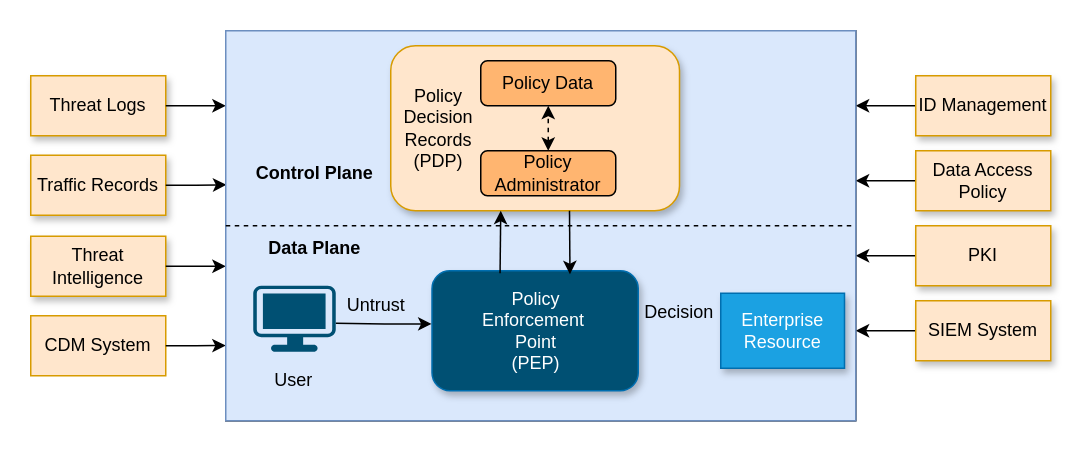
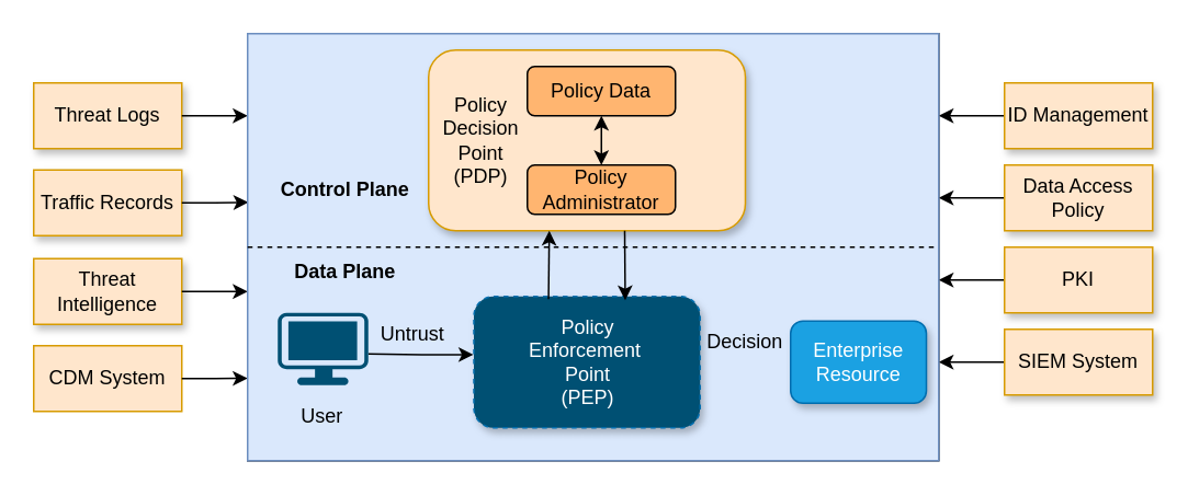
- <mxCell id="36" value="" style="endArrow=classic;startArrow=classic;html=1;rounded=0;entryX=0.5;entryY=1;entryDx=0;entryDy=0;exitX=0.5;exitY=0;exitDx=0;exitDy=0;dashed=1;" parent="1" source="29" target="28" edge="1"><mxGeometry width="50" height="50" relative="1" as="geometry"><mxPoint x="516.667" y="210" as="sourcePoint" /><mxPoint x="562.5" y="160" as="targetPoint" /></mxGeometry></mxCell>
+ <mxCell id="36" value="" style="endArrow=classic;startArrow=classic;html=1;rounded=0;entryX=0.5;entryY=1;entryDx=0;entryDy=0;exitX=0.5;exitY=0;exitDx=0;exitDy=0;" parent="1" source="29" target="28" edge="1"><mxGeometry width="50" height="50" relative="1" as="geometry"><mxPoint x="516.667" y="210" as="sourcePoint" /><mxPoint x="562.5" y="160" as="targetPoint" /></mxGeometry></mxCell>
- <mxCell id="26" value="Policy Decision Records&lt;div&gt;(PDP)&lt;/div&gt;" style="text;html=1;align=center;verticalAlign=middle;whiteSpace=wrap;rounded=0;" parent="1" vertex="1"><mxGeometry x="260" y="60" width="64.167" height="50" as="geometry" /></mxCell>
+ <mxCell id="26" value="Policy Decision Point&lt;div&gt;(PDP)&lt;/div&gt;" style="text;html=1;align=center;verticalAlign=middle;whiteSpace=wrap;rounded=0;" parent="1" vertex="1"><mxGeometry x="260" y="60" width="64.167" height="50" as="geometry" /></mxCell>
- <mxCell id="27" value="&lt;font&gt;Policy&lt;/font&gt;&lt;div&gt;Enforcement&amp;nbsp;&lt;/div&gt;&lt;div&gt;&lt;font&gt;Point&lt;/font&gt;&lt;div&gt;(PEP)&lt;/div&gt;&lt;/div&gt;" style="rounded=1;whiteSpace=wrap;html=1;fillColor=light-dark(#005073, #198cc4);fontColor=#ffffff;strokeColor=#006EAF;shadow=1;" parent="1" vertex="1"><mxGeometry x="287.5" y="180" width="137.5" height="80" as="geometry" /></mxCell>
+ <mxCell id="27" value="&lt;font&gt;Policy&lt;/font&gt;&lt;div&gt;Enforcement&amp;nbsp;&lt;/div&gt;&lt;div&gt;&lt;font&gt;Point&lt;/font&gt;&lt;div&gt;(PEP)&lt;/div&gt;&lt;/div&gt;" style="rounded=1;whiteSpace=wrap;html=1;fillColor=light-dark(#005073, #198cc4);fontColor=#ffffff;strokeColor=#006EAF;shadow=1;dashed=1;" parent="1" vertex="1"><mxGeometry x="287.5" y="180" width="137.5" height="80" as="geometry" /></mxCell>
- <mxCell id="32" value="Enterprise&lt;div&gt;Resource&lt;/div&gt;" style="whiteSpace=wrap;html=1;fillColor=#1ba1e2;strokeColor=#006EAF;fontColor=#ffffff;shadow=1;rounded=0;" parent="1" vertex="1"><mxGeometry x="480" y="195" width="82.5" height="50" as="geometry" /></mxCell>
+ <mxCell id="32" value="Enterprise&lt;div&gt;Resource&lt;/div&gt;" style="rounded=1;whiteSpace=wrap;html=1;fillColor=#1ba1e2;strokeColor=#006EAF;fontColor=#ffffff;shadow=1;" parent="1" vertex="1"><mxGeometry x="480" y="195" width="82.5" height="50" as="geometry" /></mxCell>
